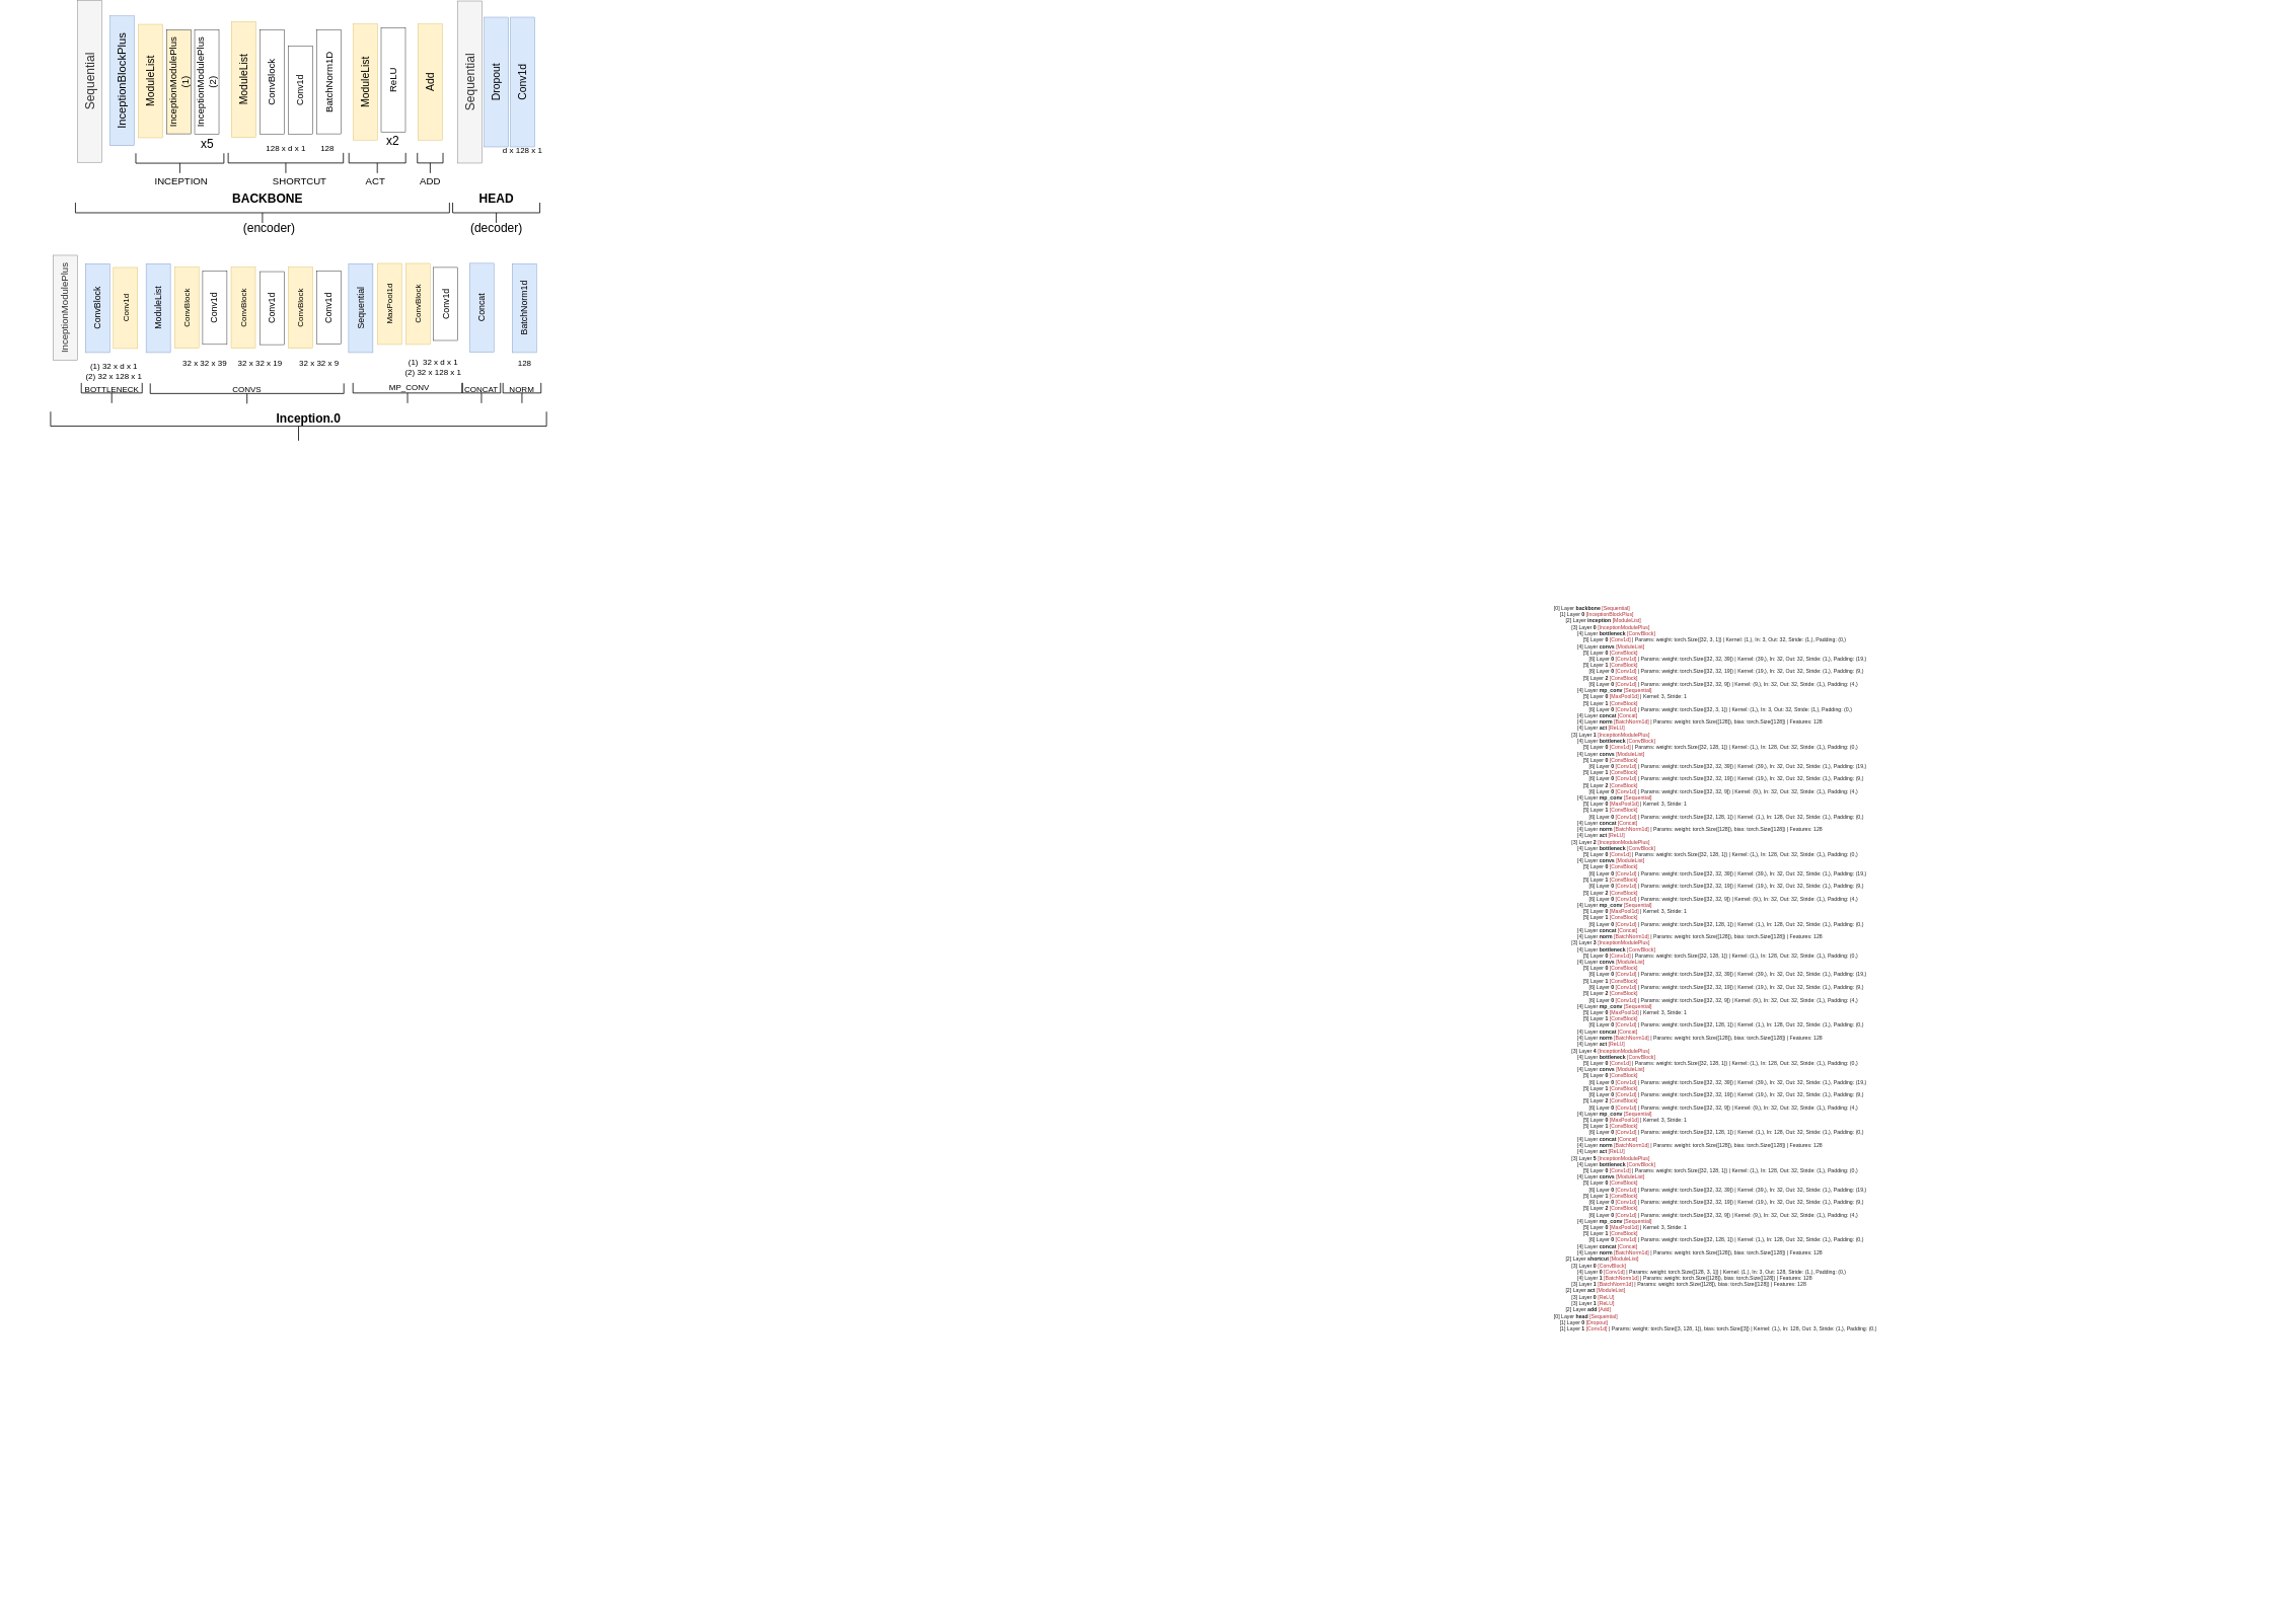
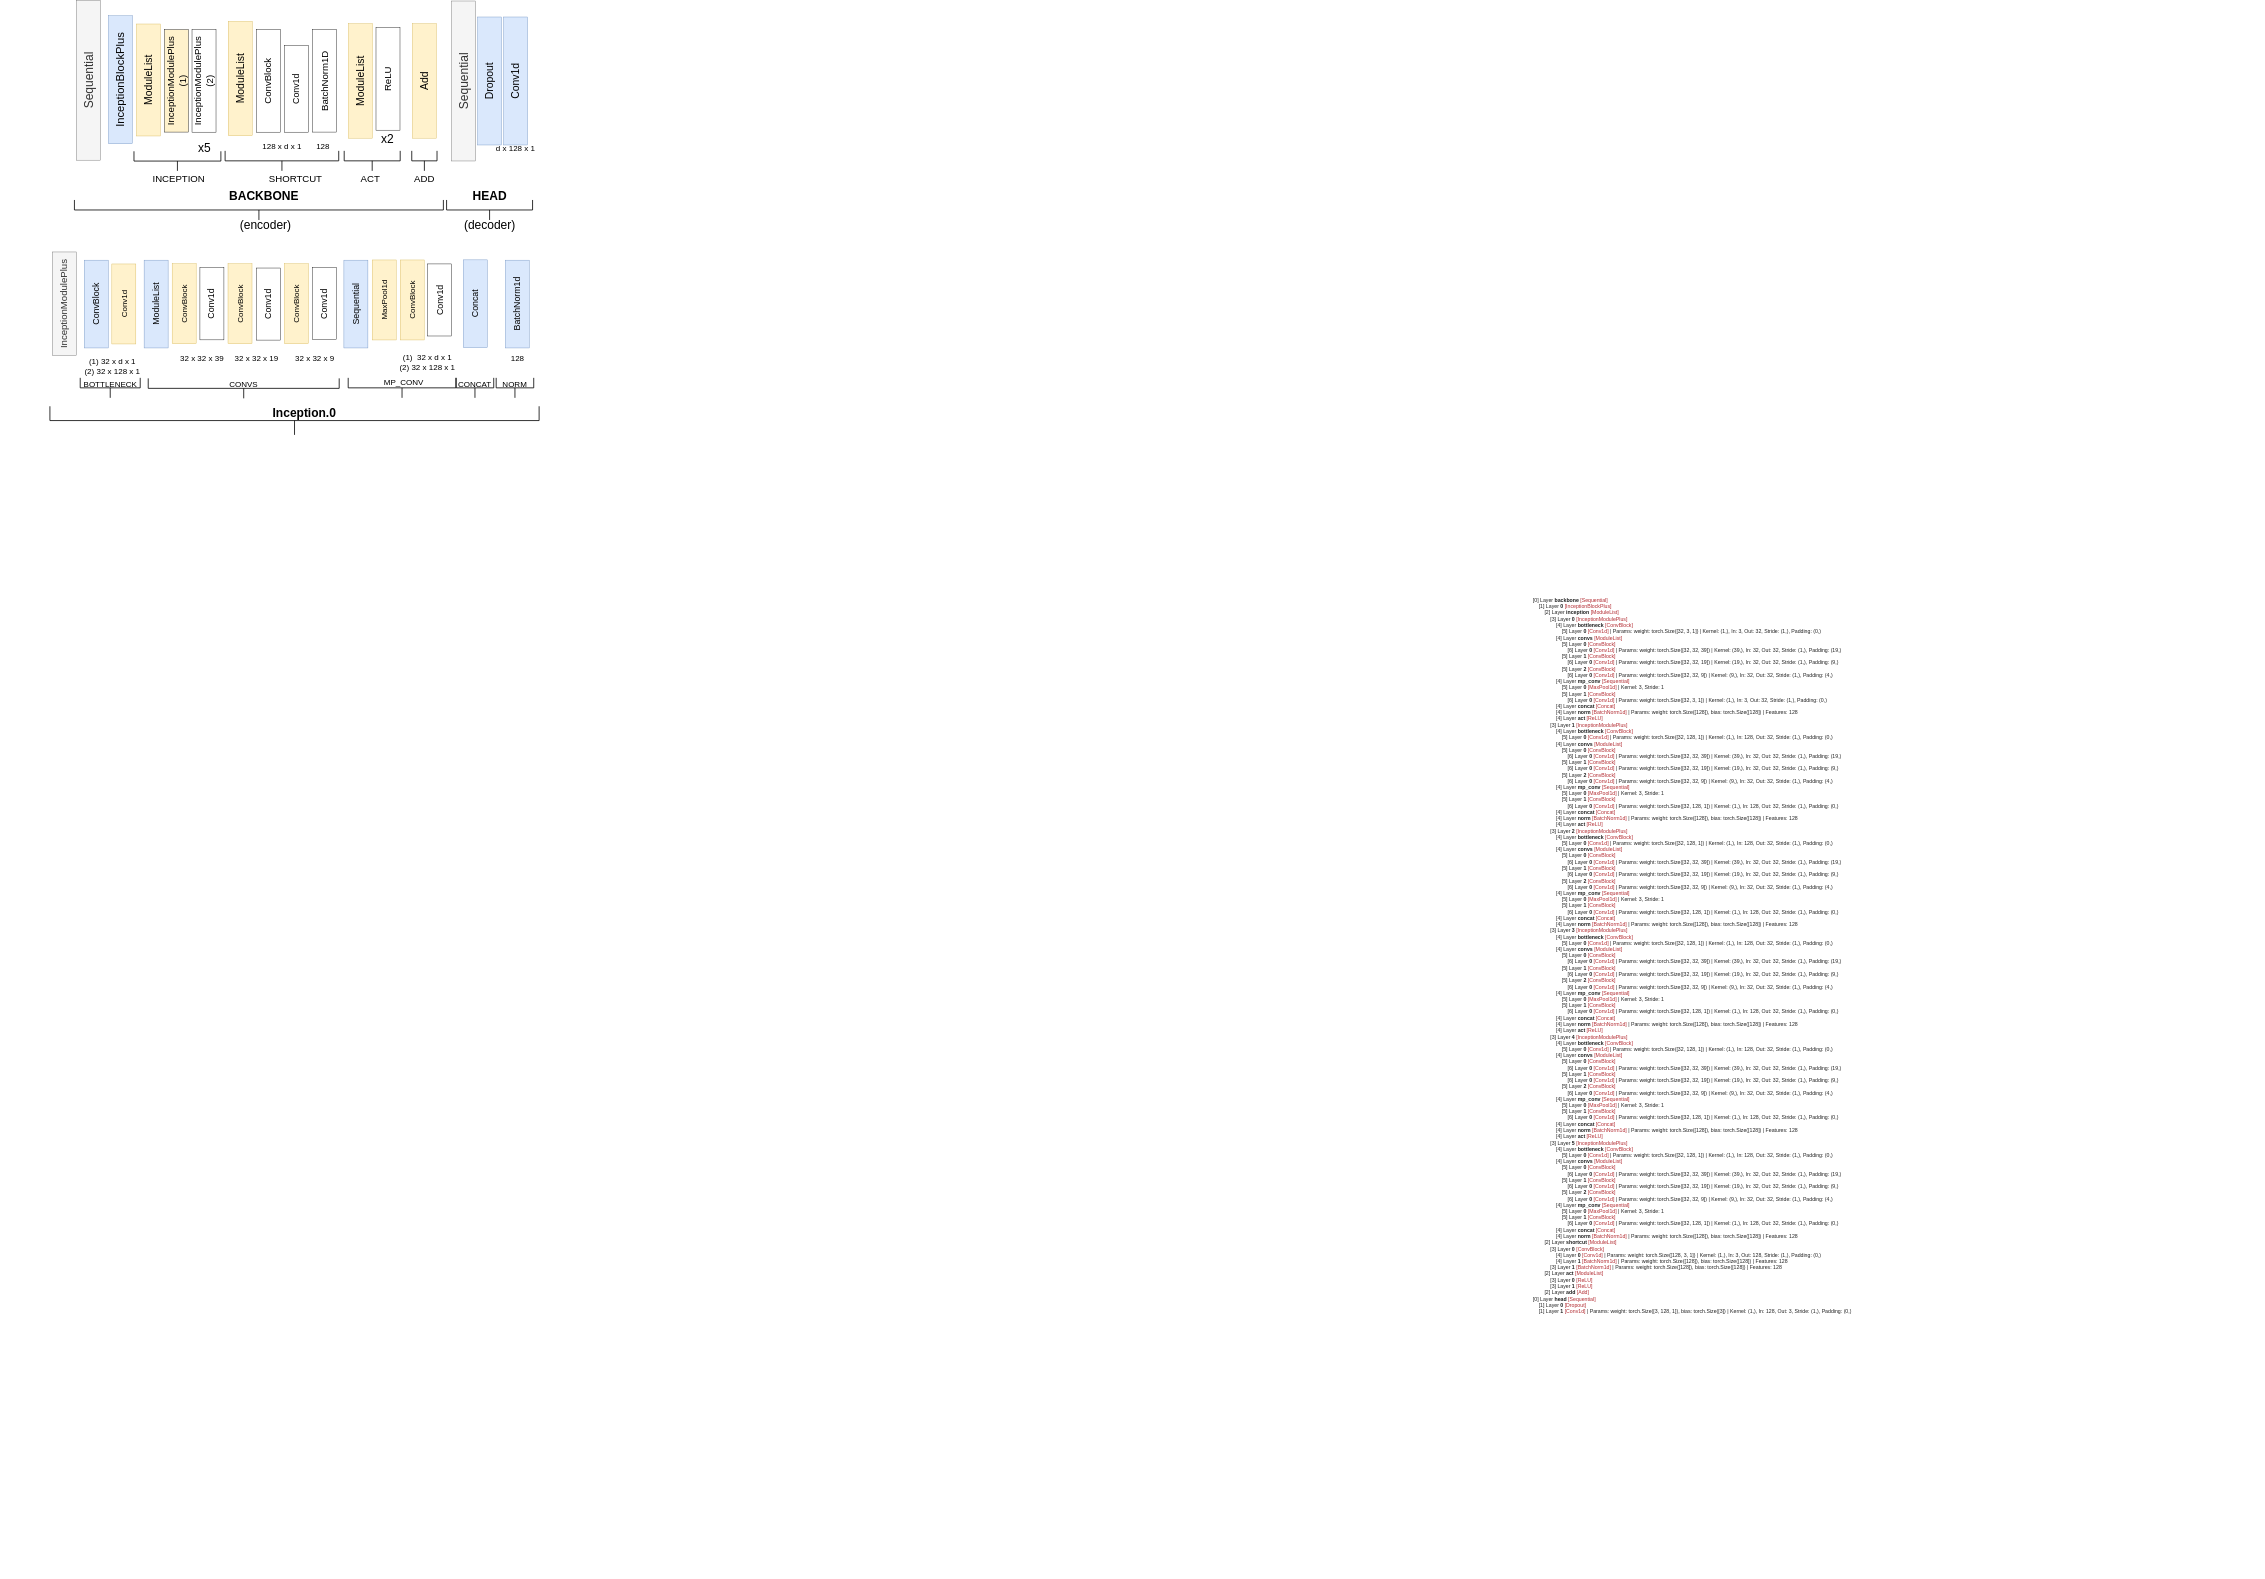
- <mxCell id="5" value="x5" style="text;html=1;align=center;verticalAlign=middle;whiteSpace=wrap;rounded=0;fontStyle=0;fontSize=30;" parent="1" vertex="1"><mxGeometry x="480" y="294.5" width="60" height="30" as="geometry" /></mxCell>
+ <mxCell id="5" value="x5" style="text;html=1;align=center;verticalAlign=middle;whiteSpace=wrap;rounded=0;fontStyle=0;fontSize=30;" parent="1" vertex="1"><mxGeometry x="480" y="309.5" width="60" height="30" as="geometry" /></mxCell>
